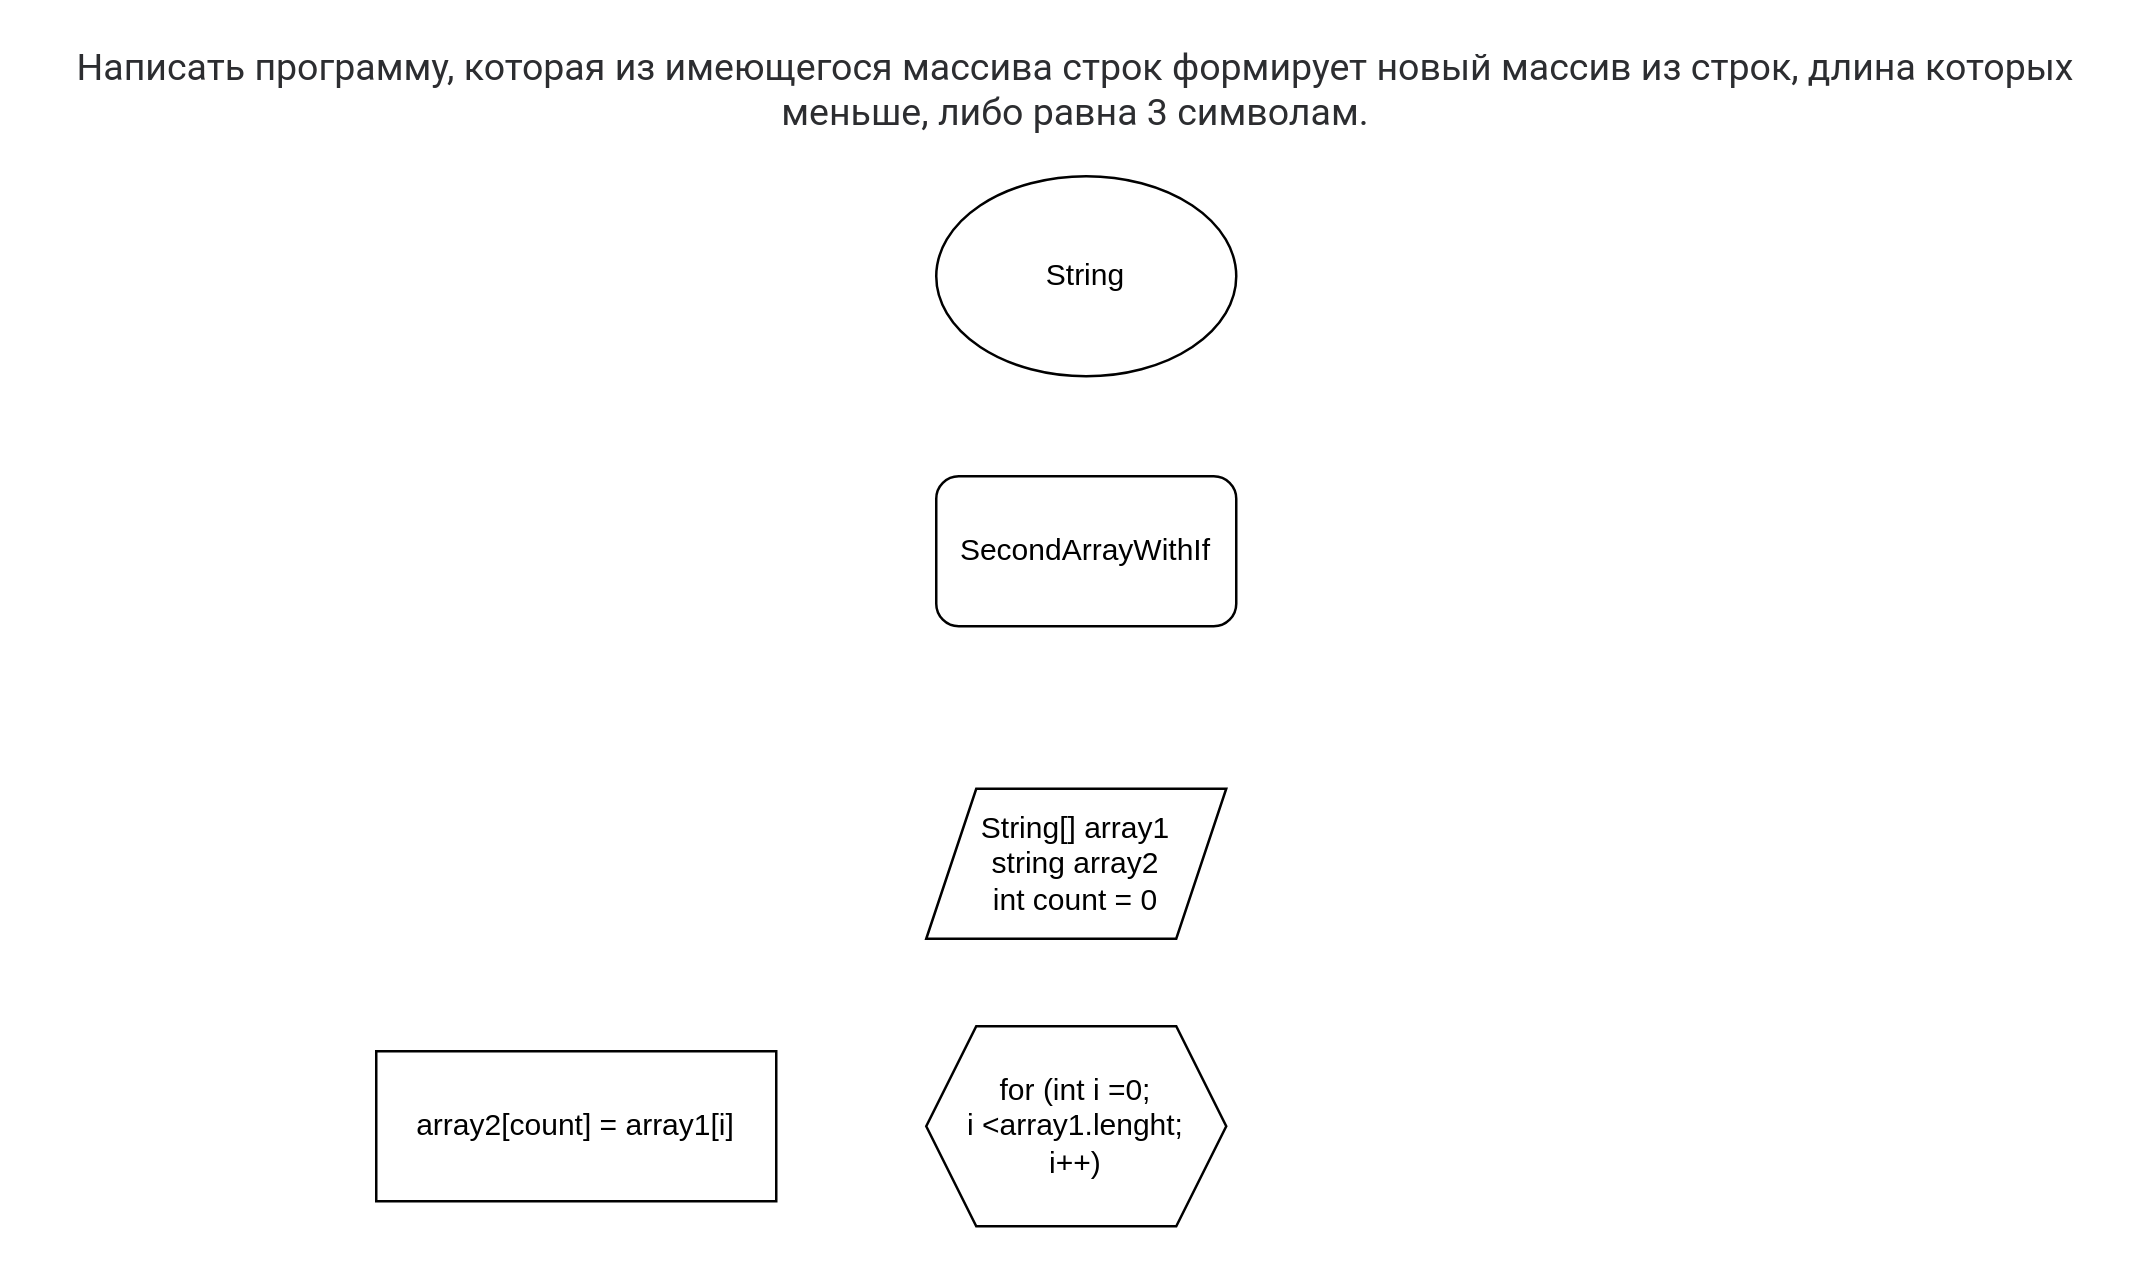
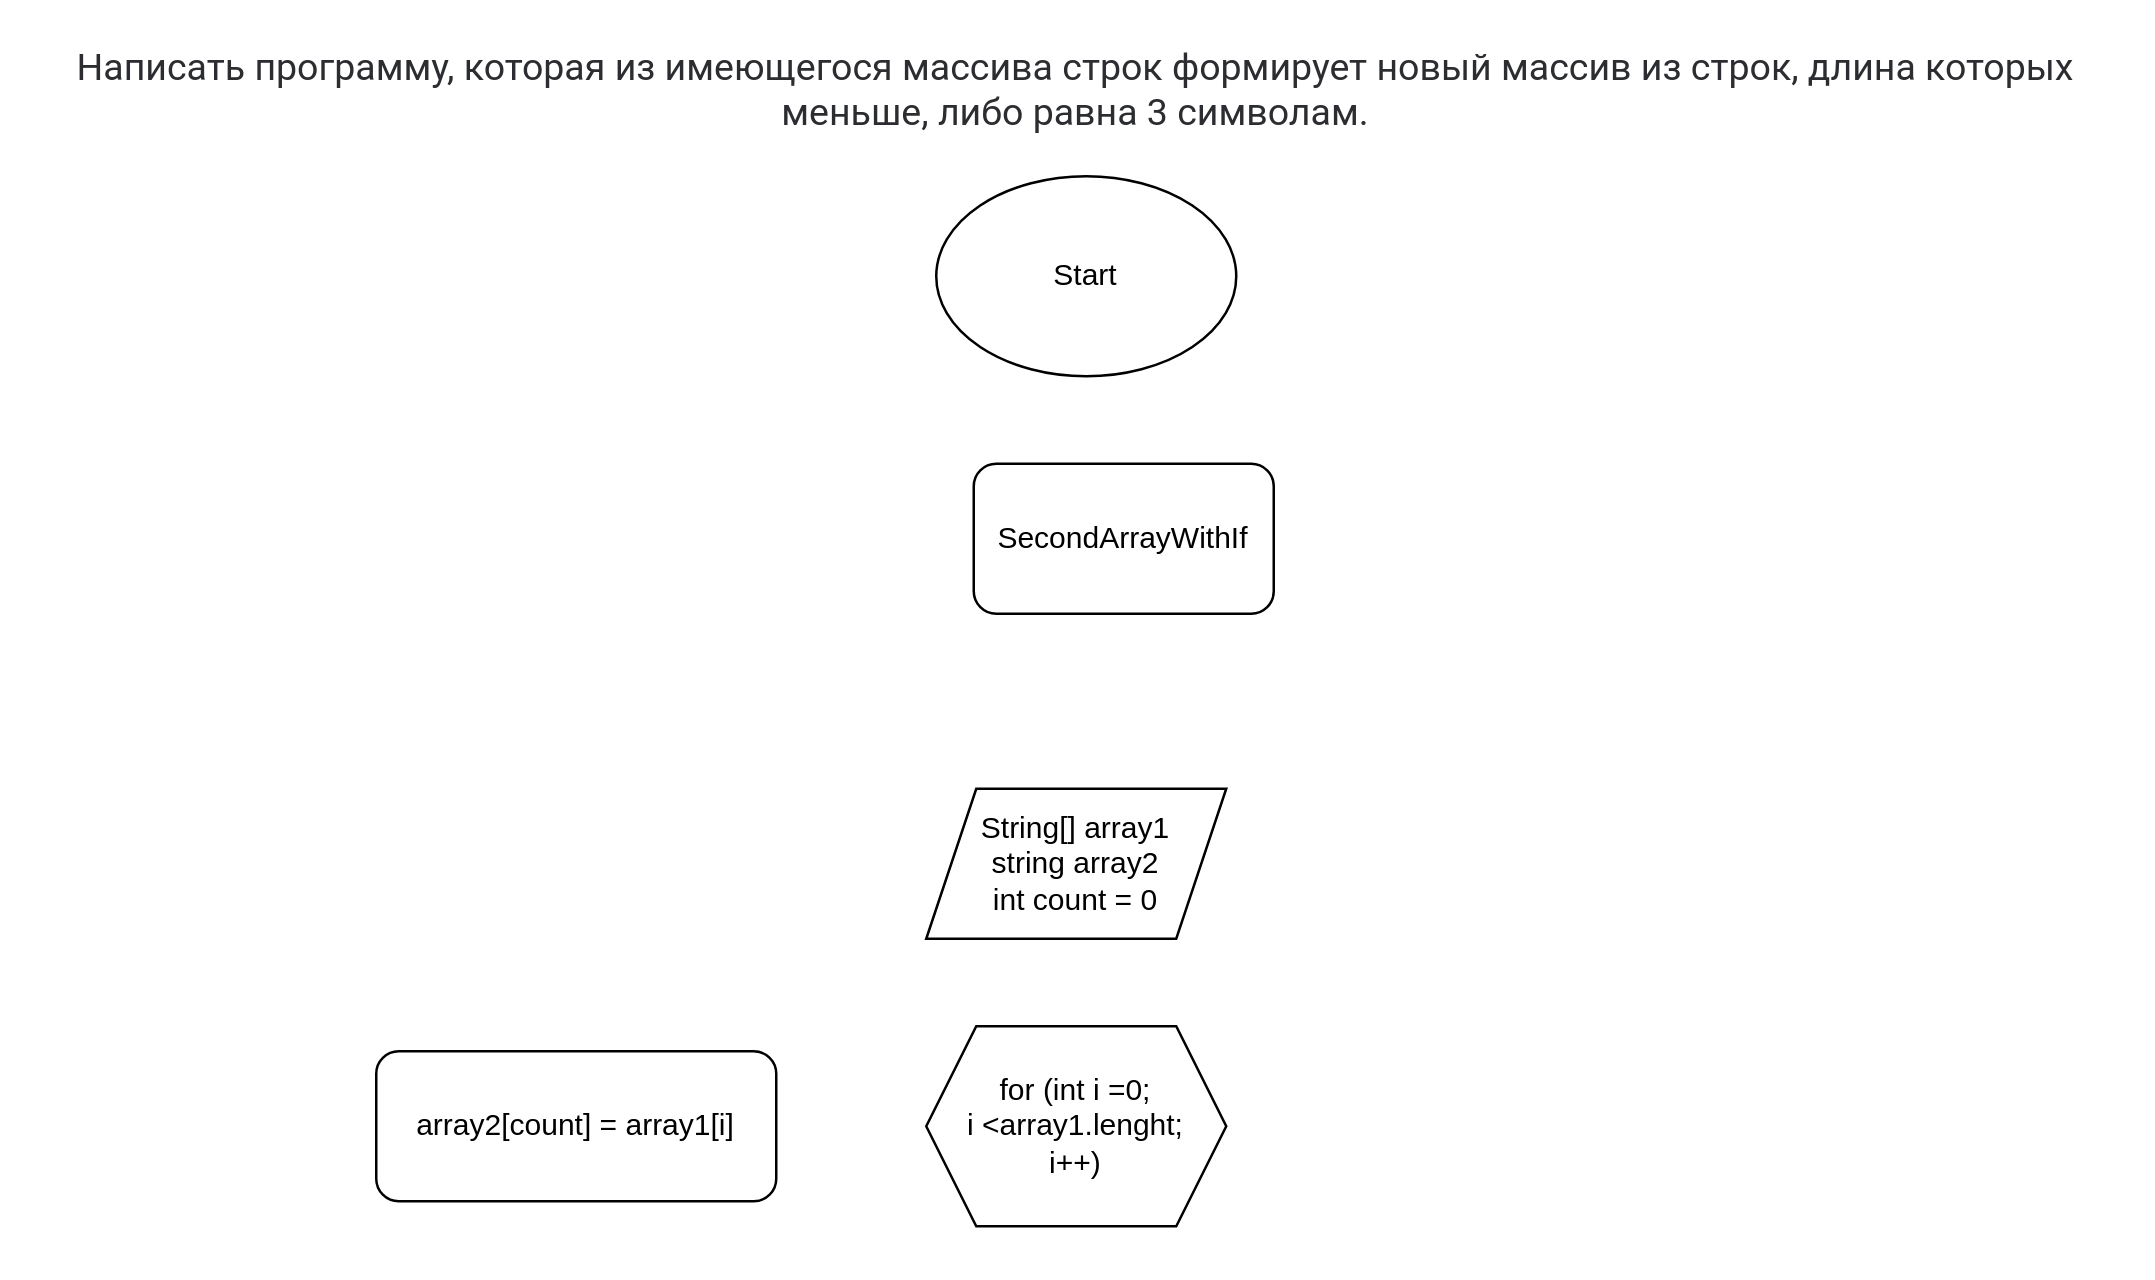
- <mxCell id="2" value="String" style="ellipse;whiteSpace=wrap;html=1;" vertex="1" parent="1"><mxGeometry x="374" y="70" width="120" height="80" as="geometry" /></mxCell>
+ <mxCell id="2" value="Start" style="ellipse;whiteSpace=wrap;html=1;" vertex="1" parent="1"><mxGeometry x="374" y="70" width="120" height="80" as="geometry" /></mxCell>
- <mxCell id="4" value="SecondArrayWithIf" style="rounded=1;whiteSpace=wrap;html=1;" vertex="1" parent="1"><mxGeometry x="374" y="190" width="120" height="60" as="geometry" /></mxCell>
+ <mxCell id="4" value="SecondArrayWithIf" style="rounded=1;whiteSpace=wrap;html=1;" vertex="1" parent="1"><mxGeometry x="389" y="185" width="120" height="60" as="geometry" /></mxCell>
- <mxCell id="7" value="array2[count] = array1[i]" style="rounded=0;whiteSpace=wrap;html=1;" vertex="1" parent="1"><mxGeometry x="150" y="420" width="160" height="60" as="geometry" /></mxCell>
+ <mxCell id="7" value="array2[count] = array1[i]" style="whiteSpace=wrap;html=1;rounded=1;" vertex="1" parent="1"><mxGeometry x="150" y="420" width="160" height="60" as="geometry" /></mxCell>
